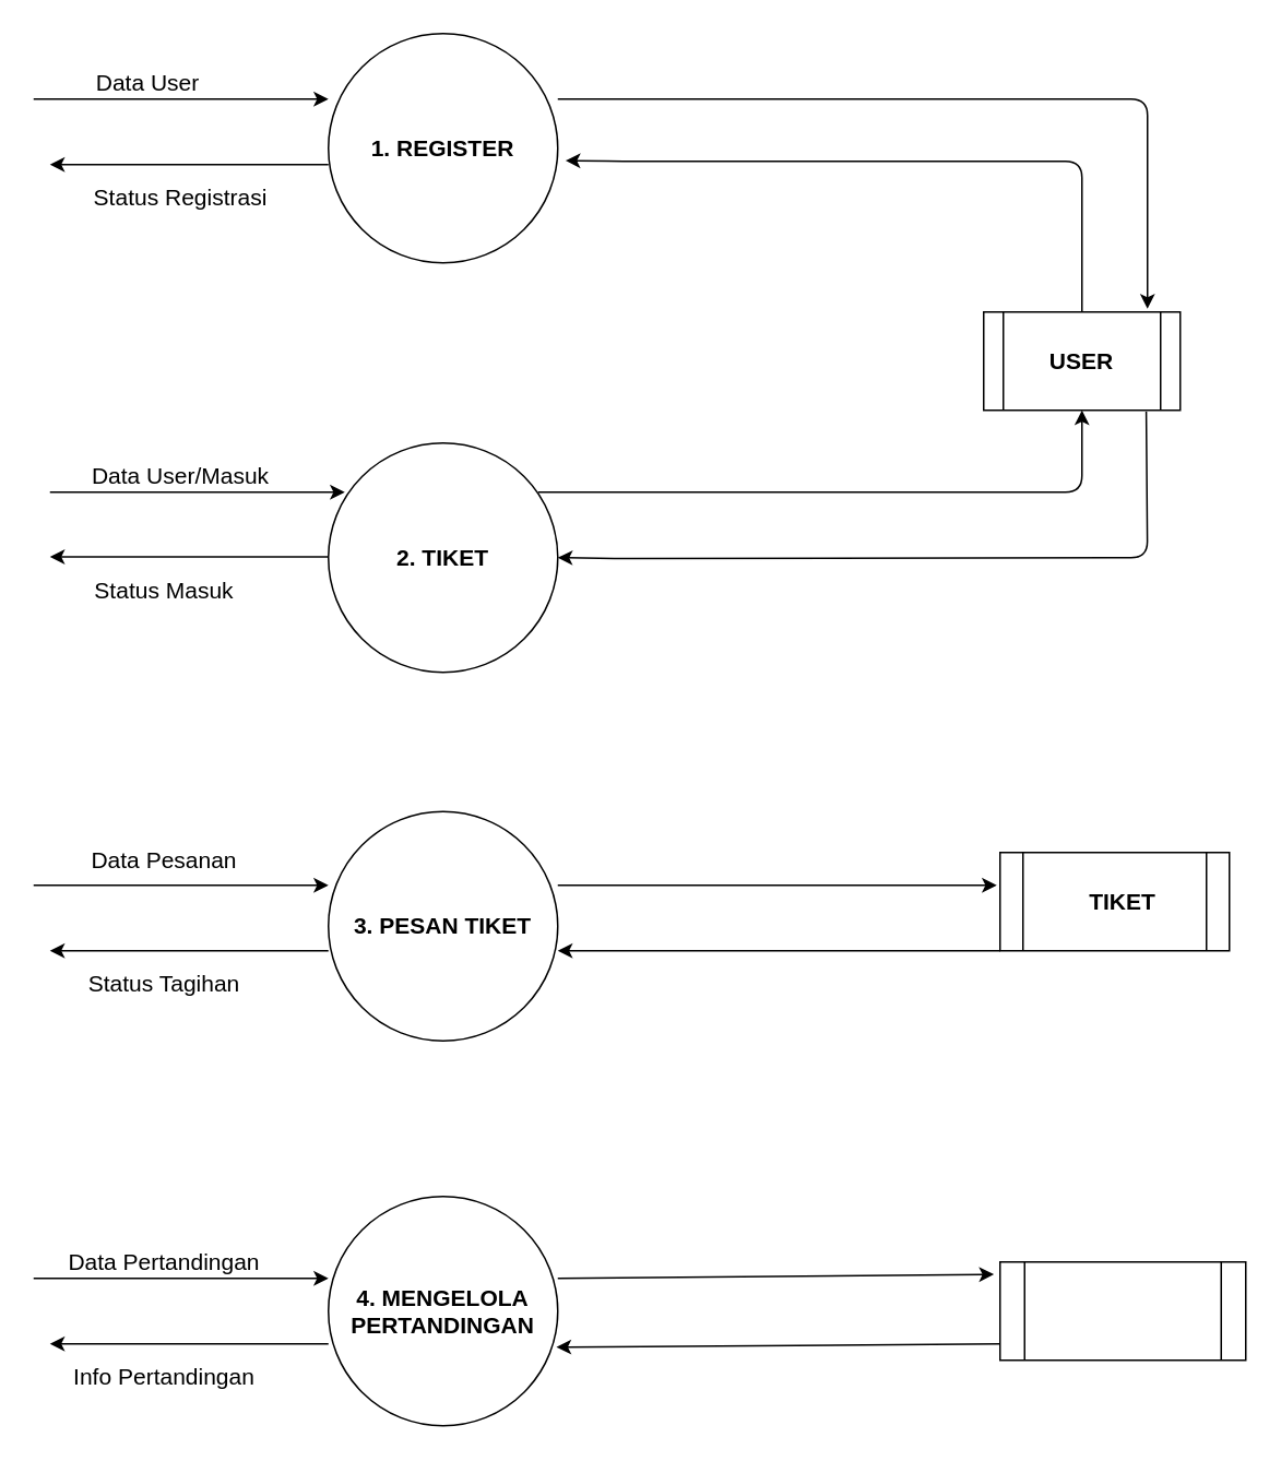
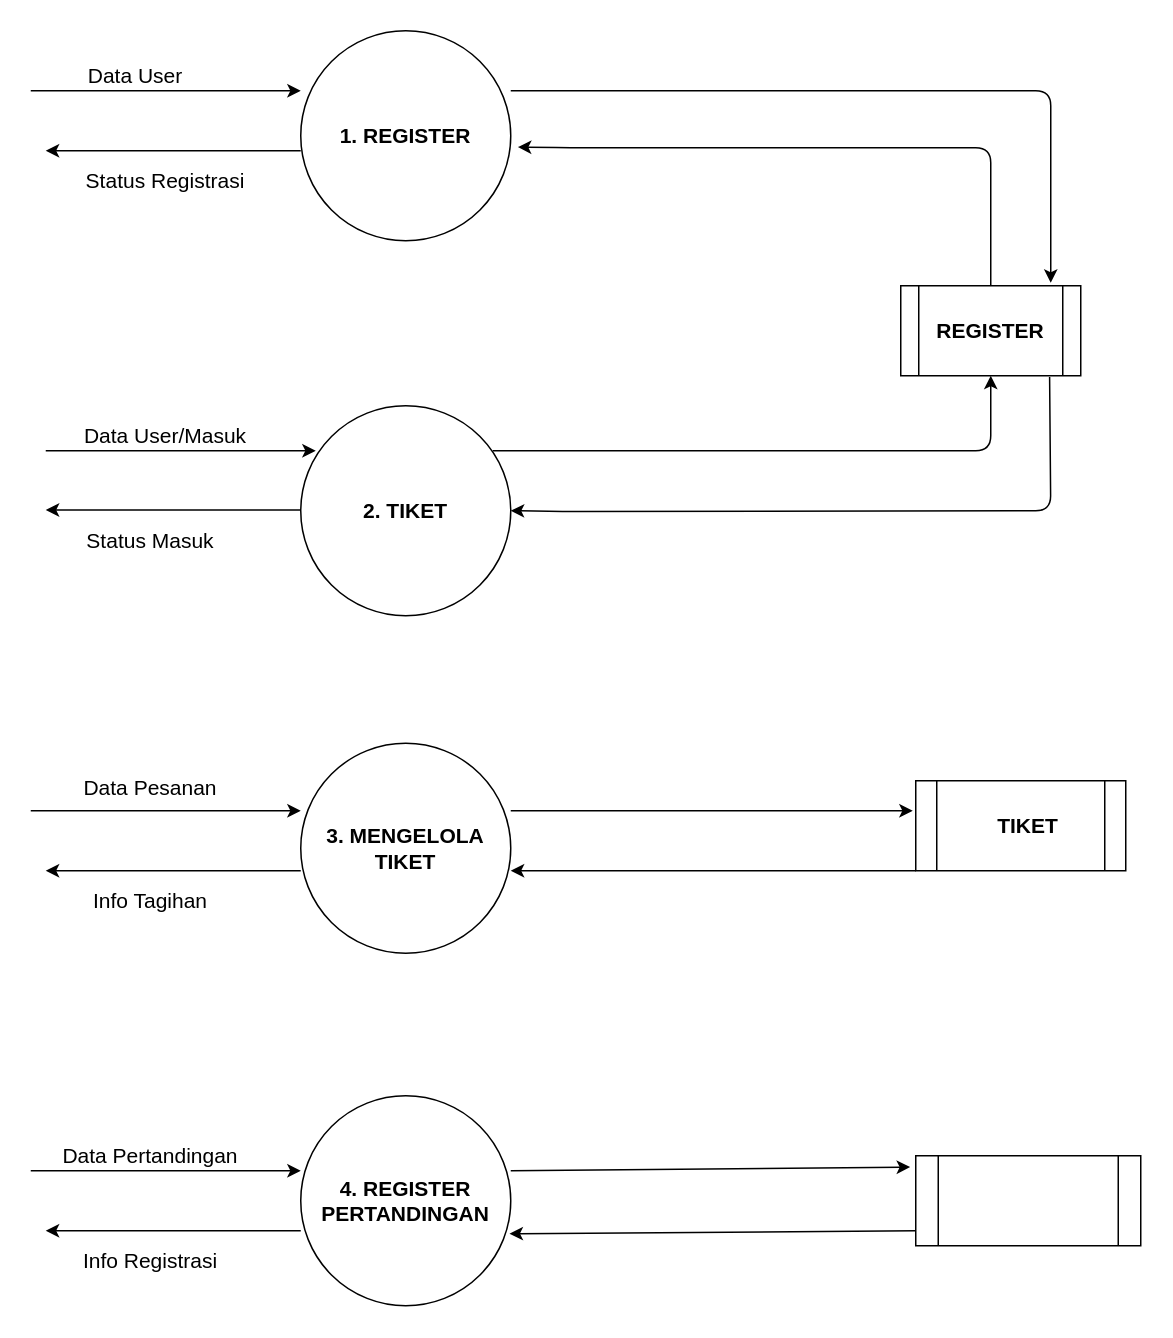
- <mxCell id="30" value="USER" style="text;html=1;strokeColor=none;fillColor=none;align=center;verticalAlign=middle;whiteSpace=wrap;rounded=0;fontSize=14;fontStyle=1" vertex="1" parent="1"><mxGeometry x="590" y="190" width="140" height="60" as="geometry" /></mxCell>
+ <mxCell id="30" value="REGISTER" style="text;html=1;strokeColor=none;fillColor=none;align=center;verticalAlign=middle;whiteSpace=wrap;rounded=0;fontSize=14;fontStyle=1" vertex="1" parent="1"><mxGeometry x="590" y="190" width="140" height="60" as="geometry" /></mxCell>
- <mxCell id="9" value="3. PESAN TIKET" style="text;html=1;strokeColor=none;fillColor=none;align=center;verticalAlign=middle;whiteSpace=wrap;rounded=0;fontSize=14;fontStyle=1" vertex="1" parent="1"><mxGeometry x="200" y="535" width="140" height="60" as="geometry" /></mxCell>
+ <mxCell id="9" value="3. MENGELOLA TIKET" style="text;html=1;strokeColor=none;fillColor=none;align=center;verticalAlign=middle;whiteSpace=wrap;rounded=0;fontSize=14;fontStyle=1" vertex="1" parent="1"><mxGeometry x="200" y="535" width="140" height="60" as="geometry" /></mxCell>
- <mxCell id="35" value="Status Tagihan" style="text;html=1;strokeColor=none;fillColor=none;align=center;verticalAlign=middle;whiteSpace=wrap;rounded=0;fontSize=14;" vertex="1" parent="1"><mxGeometry x="30" y="590" width="140" height="20" as="geometry" /></mxCell>
+ <mxCell id="35" value="Info Tagihan" style="text;html=1;strokeColor=none;fillColor=none;align=center;verticalAlign=middle;whiteSpace=wrap;rounded=0;fontSize=14;" vertex="1" parent="1"><mxGeometry x="30" y="590" width="140" height="20" as="geometry" /></mxCell>
- <mxCell id="10" value="4. MENGELOLA&lt;br&gt;PERTANDINGAN" style="text;html=1;strokeColor=none;fillColor=none;align=center;verticalAlign=middle;whiteSpace=wrap;rounded=0;fontSize=14;fontStyle=1" vertex="1" parent="1"><mxGeometry x="200" y="770" width="140" height="60" as="geometry" /></mxCell>
+ <mxCell id="10" value="4. REGISTER&lt;br&gt;PERTANDINGAN" style="text;html=1;strokeColor=none;fillColor=none;align=center;verticalAlign=middle;whiteSpace=wrap;rounded=0;fontSize=14;fontStyle=1" vertex="1" parent="1"><mxGeometry x="200" y="770" width="140" height="60" as="geometry" /></mxCell>
- <mxCell id="37" value="Info Pertandingan" style="text;html=1;strokeColor=none;fillColor=none;align=center;verticalAlign=middle;whiteSpace=wrap;rounded=0;fontSize=14;" vertex="1" parent="1"><mxGeometry x="30" y="830" width="140" height="20" as="geometry" /></mxCell>
+ <mxCell id="37" value="Info Registrasi" style="text;html=1;strokeColor=none;fillColor=none;align=center;verticalAlign=middle;whiteSpace=wrap;rounded=0;fontSize=14;" vertex="1" parent="1"><mxGeometry x="30" y="830" width="140" height="20" as="geometry" /></mxCell>
